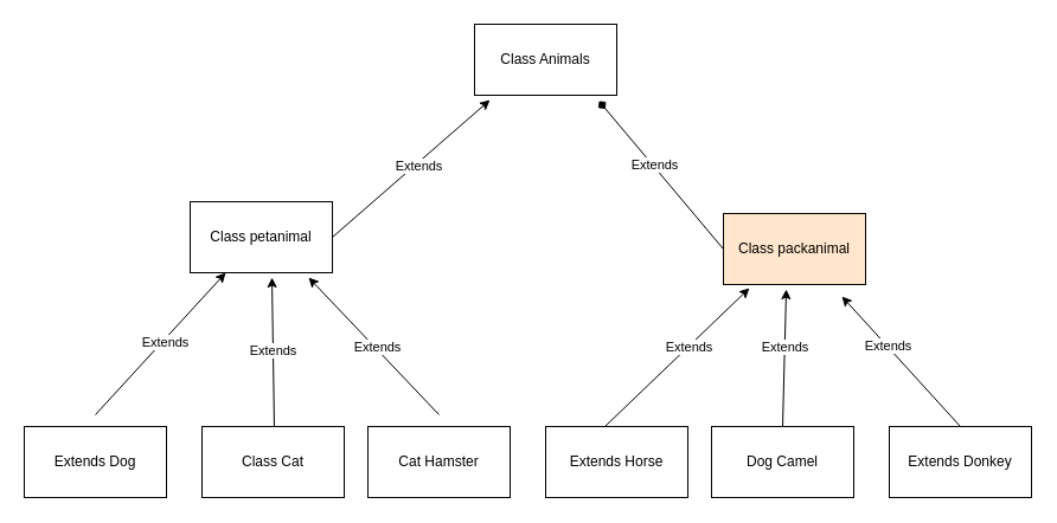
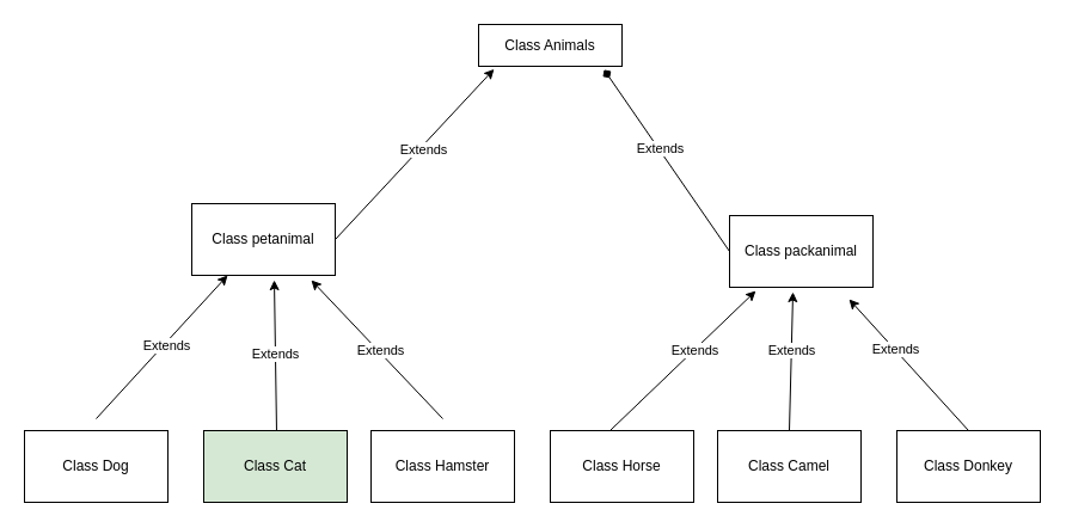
- <mxCell id="22" value="Class Animals" style="rounded=0;whiteSpace=wrap;html=1;" vertex="1" parent="1"><mxGeometry x="400" y="20" width="120" height="60" as="geometry" /></mxCell>
+ <mxCell id="22" value="Class Animals" style="rounded=0;whiteSpace=wrap;html=1;" vertex="1" parent="1"><mxGeometry x="400" y="20" width="120" height="35" as="geometry" /></mxCell>
- <mxCell id="15" value="Class packanimal" style="rounded=0;whiteSpace=wrap;html=1;fillColor=#ffe6cc;" vertex="1" parent="1"><mxGeometry x="610" y="180" width="120" height="60" as="geometry" /></mxCell>
+ <mxCell id="15" value="Class packanimal" style="rounded=0;whiteSpace=wrap;html=1;" vertex="1" parent="1"><mxGeometry x="610" y="180" width="120" height="60" as="geometry" /></mxCell>
- <mxCell id="2" value="Extends Dog" style="rounded=0;whiteSpace=wrap;html=1;" vertex="1" parent="1"><mxGeometry x="20" y="360" width="120" height="60" as="geometry" /></mxCell>
+ <mxCell id="2" value="Class Dog" style="rounded=0;whiteSpace=wrap;html=1;" vertex="1" parent="1"><mxGeometry x="20" y="360" width="120" height="60" as="geometry" /></mxCell>
- <mxCell id="3" value="Class Cat" style="rounded=0;whiteSpace=wrap;html=1;" vertex="1" parent="1"><mxGeometry x="170" y="360" width="120" height="60" as="geometry" /></mxCell>
+ <mxCell id="3" value="Class Cat" style="rounded=0;whiteSpace=wrap;html=1;fillColor=#d5e8d4;" vertex="1" parent="1"><mxGeometry x="170" y="360" width="120" height="60" as="geometry" /></mxCell>
- <mxCell id="5" value="Cat Hamster" style="rounded=0;whiteSpace=wrap;html=1;" vertex="1" parent="1"><mxGeometry x="310" y="360" width="120" height="60" as="geometry" /></mxCell>
+ <mxCell id="5" value="Class Hamster" style="rounded=0;whiteSpace=wrap;html=1;" vertex="1" parent="1"><mxGeometry x="310" y="360" width="120" height="60" as="geometry" /></mxCell>
- <mxCell id="12" value="Extends Horse" style="rounded=0;whiteSpace=wrap;html=1;" vertex="1" parent="1"><mxGeometry x="460" y="360" width="120" height="60" as="geometry" /></mxCell>
+ <mxCell id="12" value="Class Horse" style="rounded=0;whiteSpace=wrap;html=1;" vertex="1" parent="1"><mxGeometry x="460" y="360" width="120" height="60" as="geometry" /></mxCell>
- <mxCell id="13" value="Dog Camel" style="rounded=0;whiteSpace=wrap;html=1;" vertex="1" parent="1"><mxGeometry x="600" y="360" width="120" height="60" as="geometry" /></mxCell>
+ <mxCell id="13" value="Class Camel" style="rounded=0;whiteSpace=wrap;html=1;" vertex="1" parent="1"><mxGeometry x="600" y="360" width="120" height="60" as="geometry" /></mxCell>
- <mxCell id="14" value="Extends Donkey" style="rounded=0;whiteSpace=wrap;html=1;" vertex="1" parent="1"><mxGeometry x="750" y="360" width="120" height="60" as="geometry" /></mxCell>
+ <mxCell id="14" value="Class Donkey" style="rounded=0;whiteSpace=wrap;html=1;" vertex="1" parent="1"><mxGeometry x="750" y="360" width="120" height="60" as="geometry" /></mxCell>
